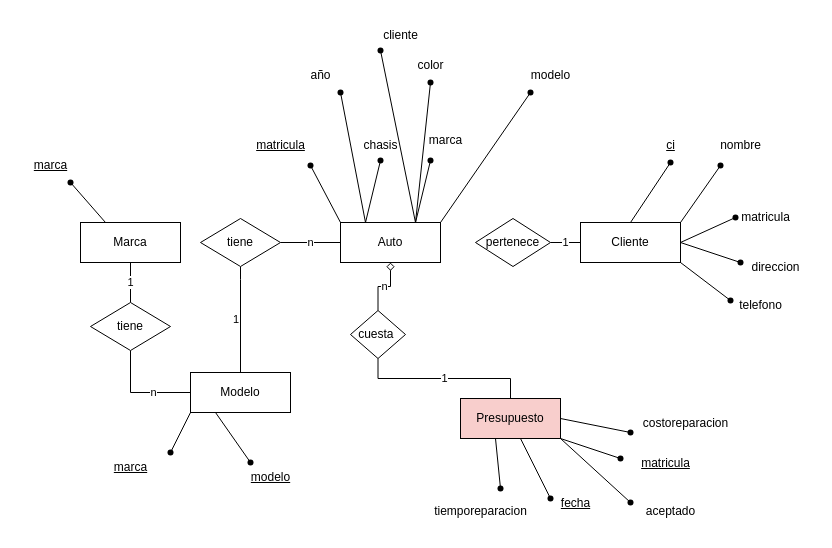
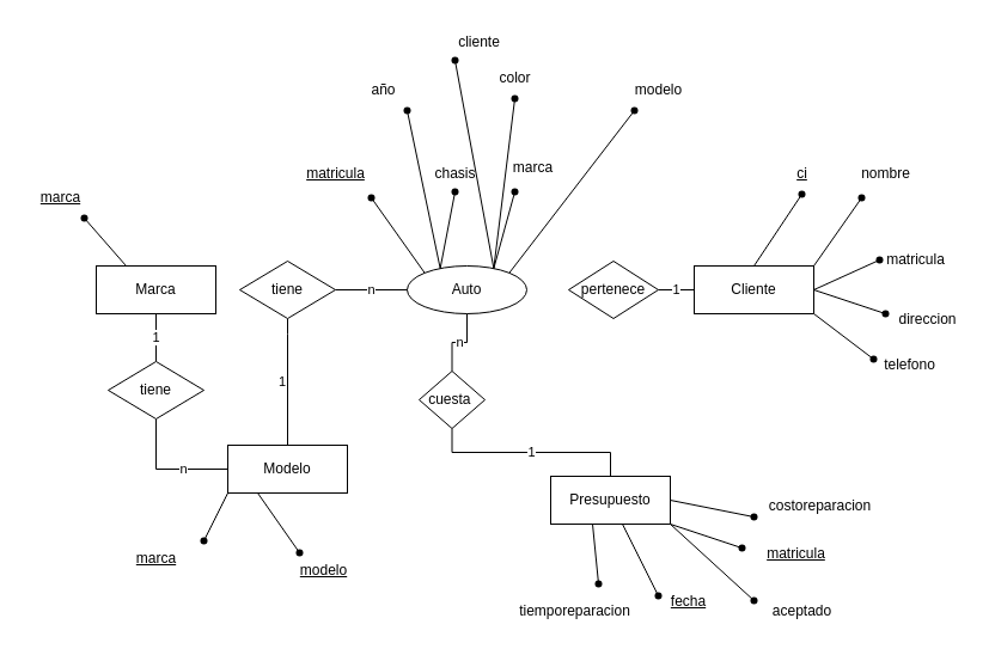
- <mxCell id="6" value="Auto" style="whiteSpace=wrap;html=1;align=center;" parent="1" vertex="1"><mxGeometry x="340" y="222" width="100" height="40" as="geometry" /></mxCell>
+ <mxCell id="6" value="Auto" style="ellipse;whiteSpace=wrap;html=1;align=center;" parent="1" vertex="1"><mxGeometry x="340" y="222" width="100" height="40" as="geometry" /></mxCell>
- <mxCell id="79" value="n" style="edgeStyle=orthogonalEdgeStyle;rounded=0;orthogonalLoop=1;jettySize=auto;html=1;exitX=0.5;exitY=0;exitDx=0;exitDy=0;entryX=0.5;entryY=1;entryDx=0;entryDy=0;endArrow=diamond;endFill=0;" parent="1" source="81" target="6" edge="1"><mxGeometry relative="1" as="geometry" /></mxCell>
+ <mxCell id="79" value="n" style="edgeStyle=orthogonalEdgeStyle;rounded=0;orthogonalLoop=1;jettySize=auto;html=1;exitX=0.5;exitY=0;exitDx=0;exitDy=0;entryX=0.5;entryY=1;entryDx=0;entryDy=0;endArrow=none;endFill=0;" parent="1" source="81" target="6" edge="1"><mxGeometry relative="1" as="geometry" /></mxCell>
- <mxCell id="8" value="Presupuesto" style="whiteSpace=wrap;html=1;align=center;fillColor=#f8cecc;" parent="1" vertex="1"><mxGeometry x="460" y="398" width="100" height="40" as="geometry" /></mxCell>
+ <mxCell id="8" value="Presupuesto" style="whiteSpace=wrap;html=1;align=center;" parent="1" vertex="1"><mxGeometry x="460" y="398" width="100" height="40" as="geometry" /></mxCell>
